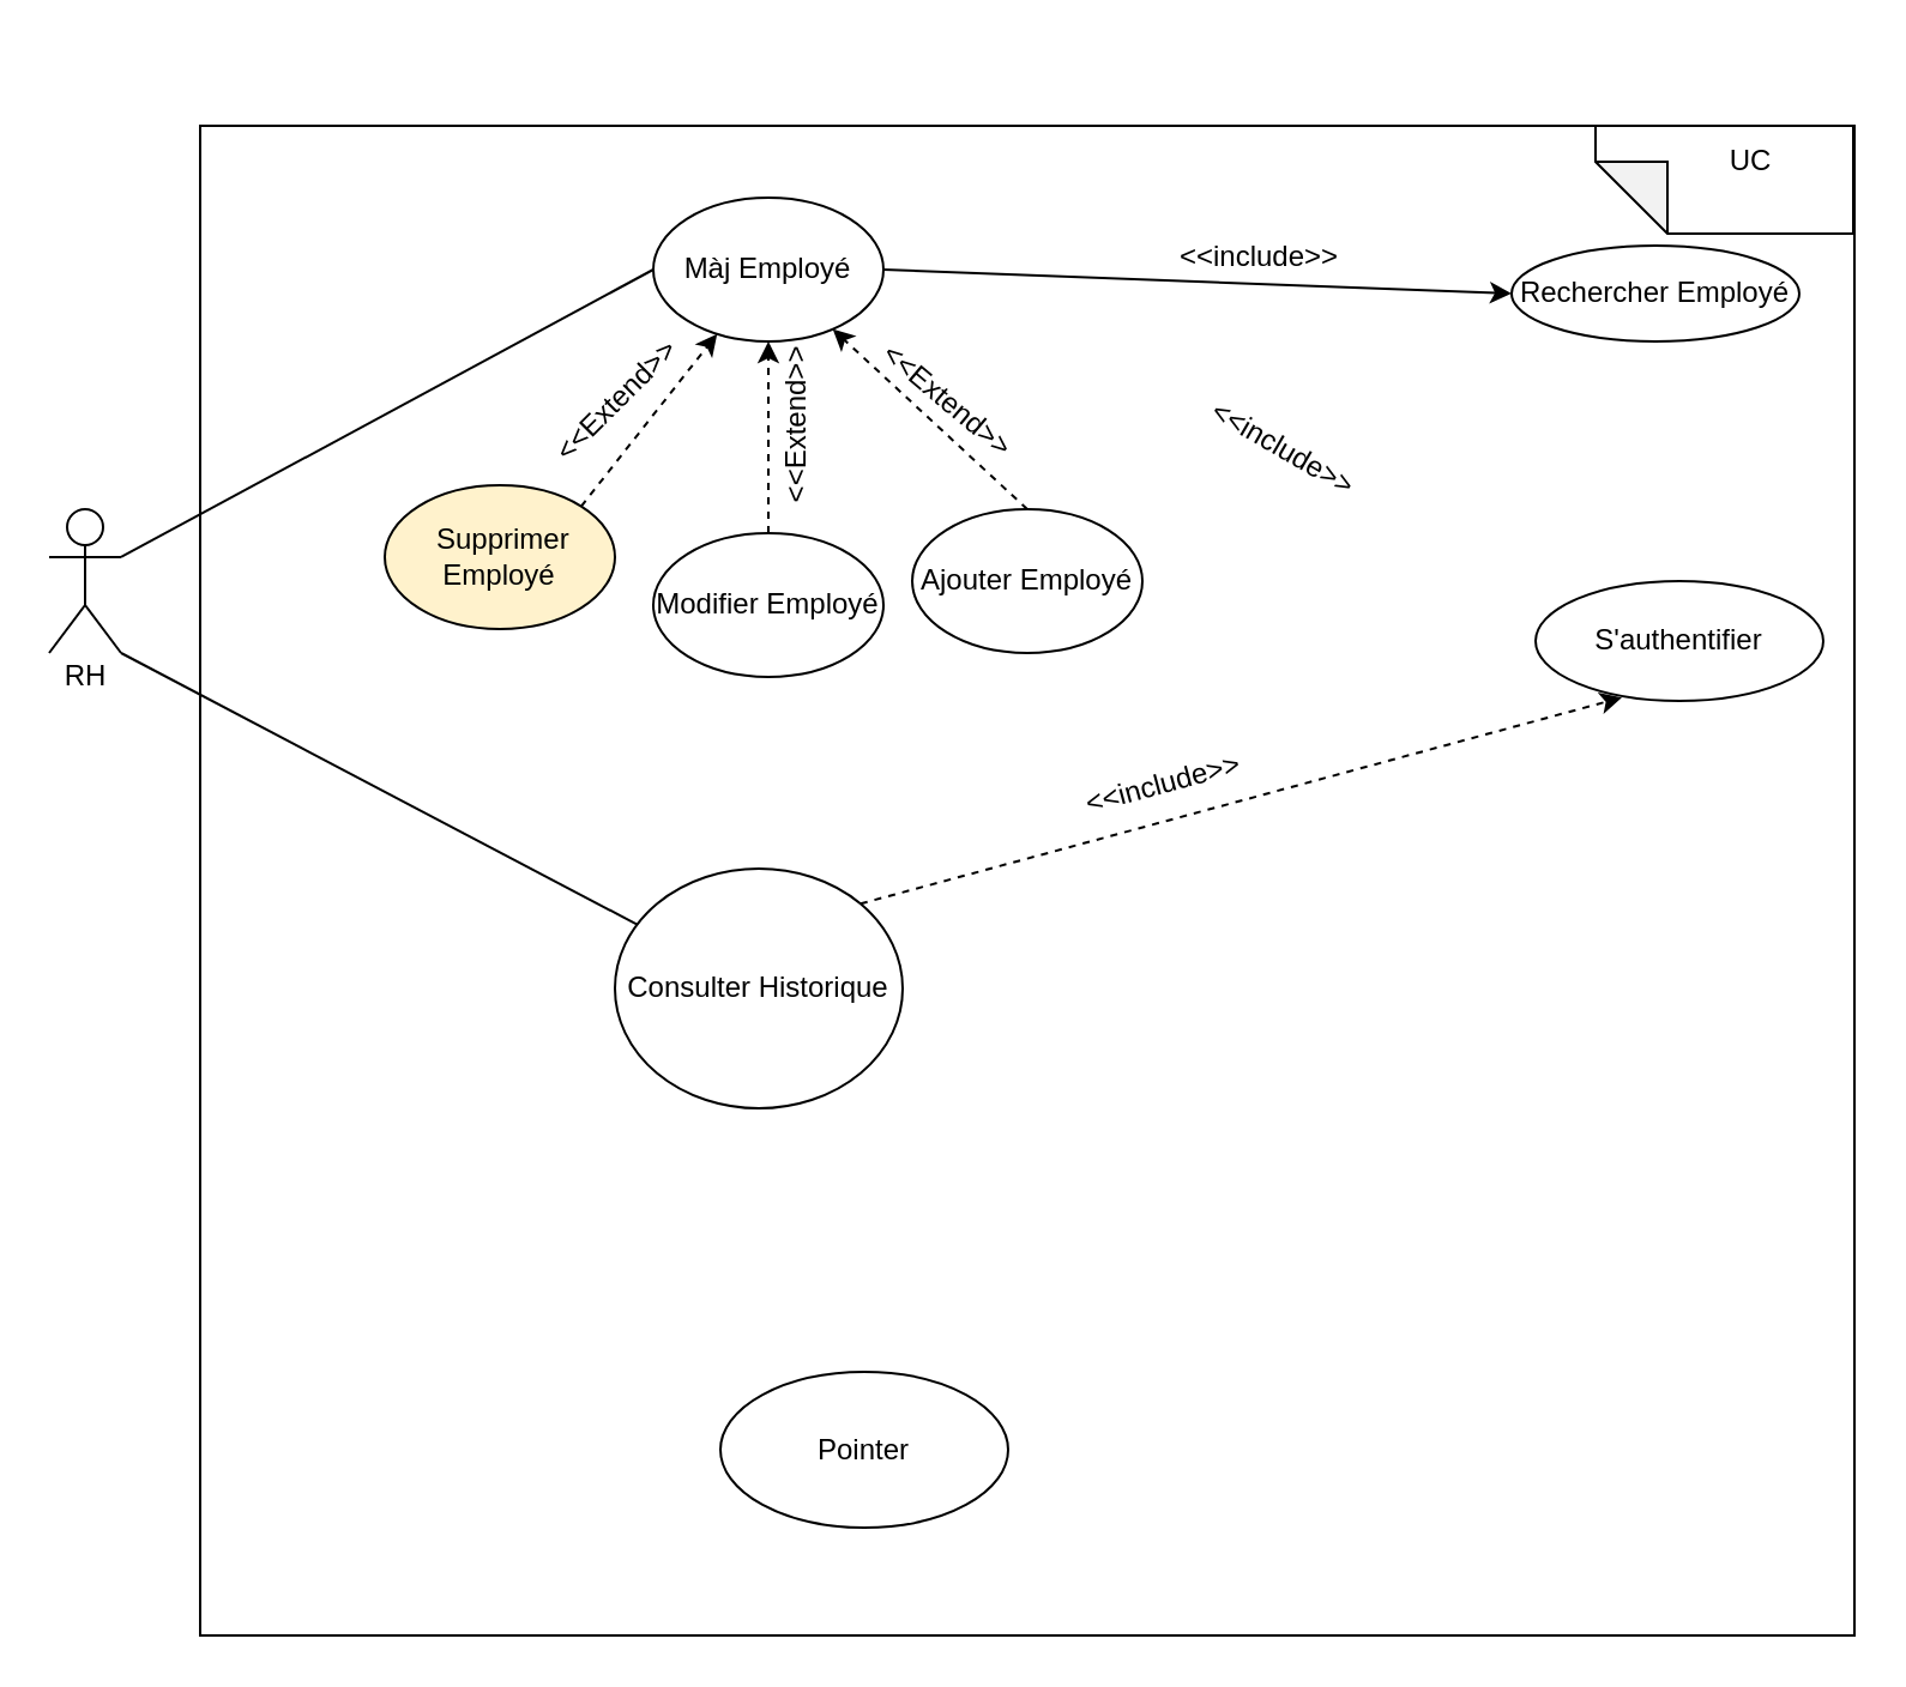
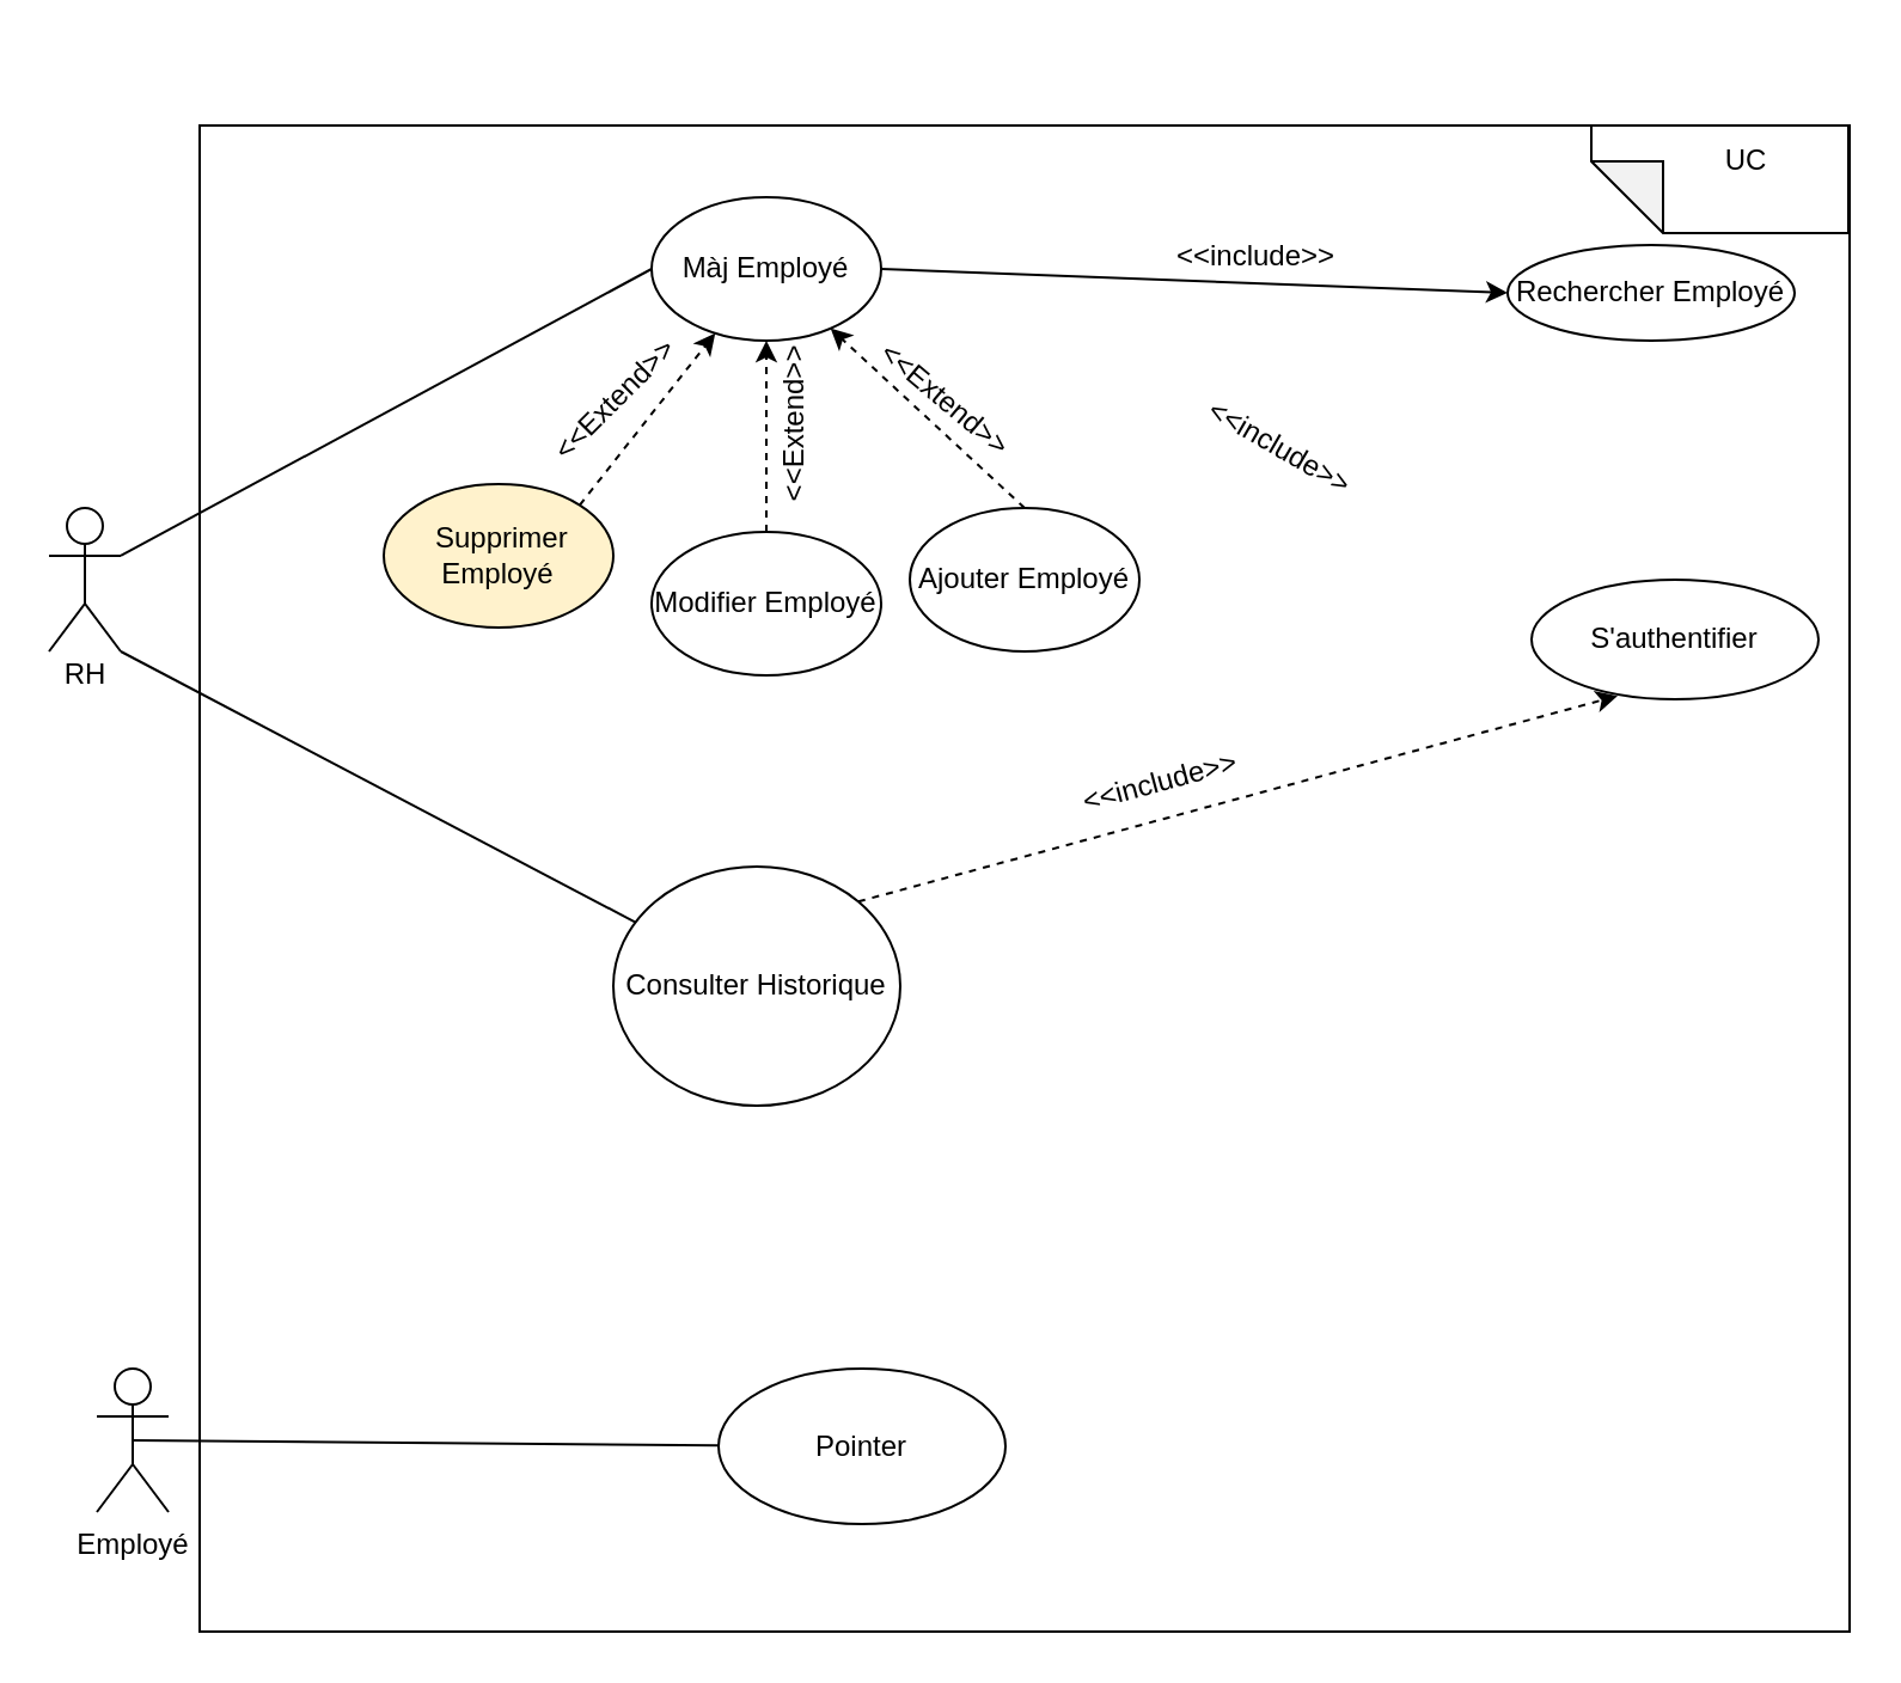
+ <mxCell id="25" value="Employé" style="shape=umlActor;verticalLabelPosition=bottom;verticalAlign=top;html=1;outlineConnect=0;fillColor=none;" vertex="1" parent="1"><mxGeometry x="40" y="572" width="30" height="60" as="geometry" /></mxCell>
+ <mxCell id="24" style="edgeStyle=none;html=1;exitX=0.5;exitY=0.5;exitDx=0;exitDy=0;exitPerimeter=0;endArrow=none;endFill=0;" edge="1" parent="1" source="25" target="27"><mxGeometry relative="1" as="geometry" /></mxCell>
